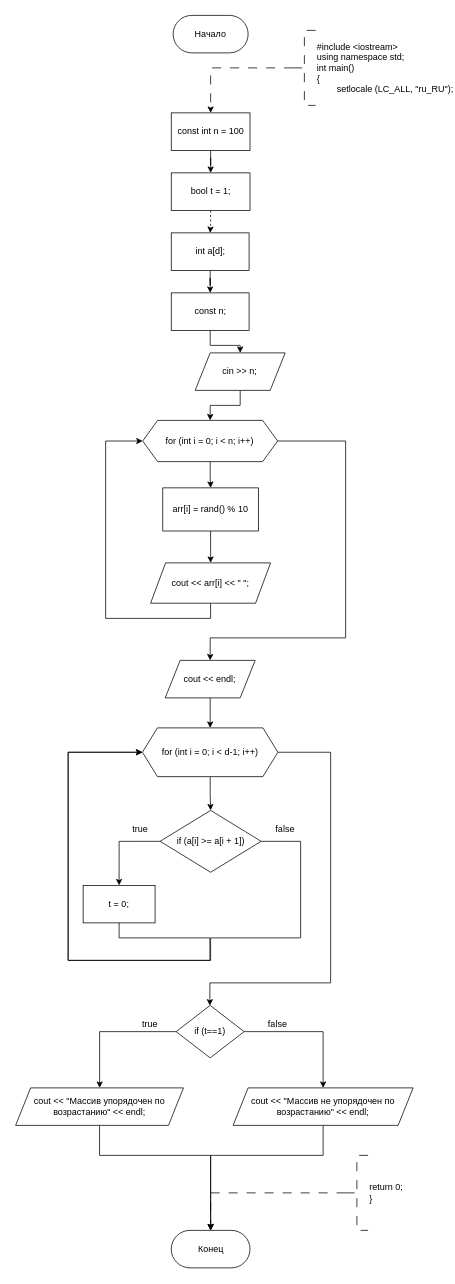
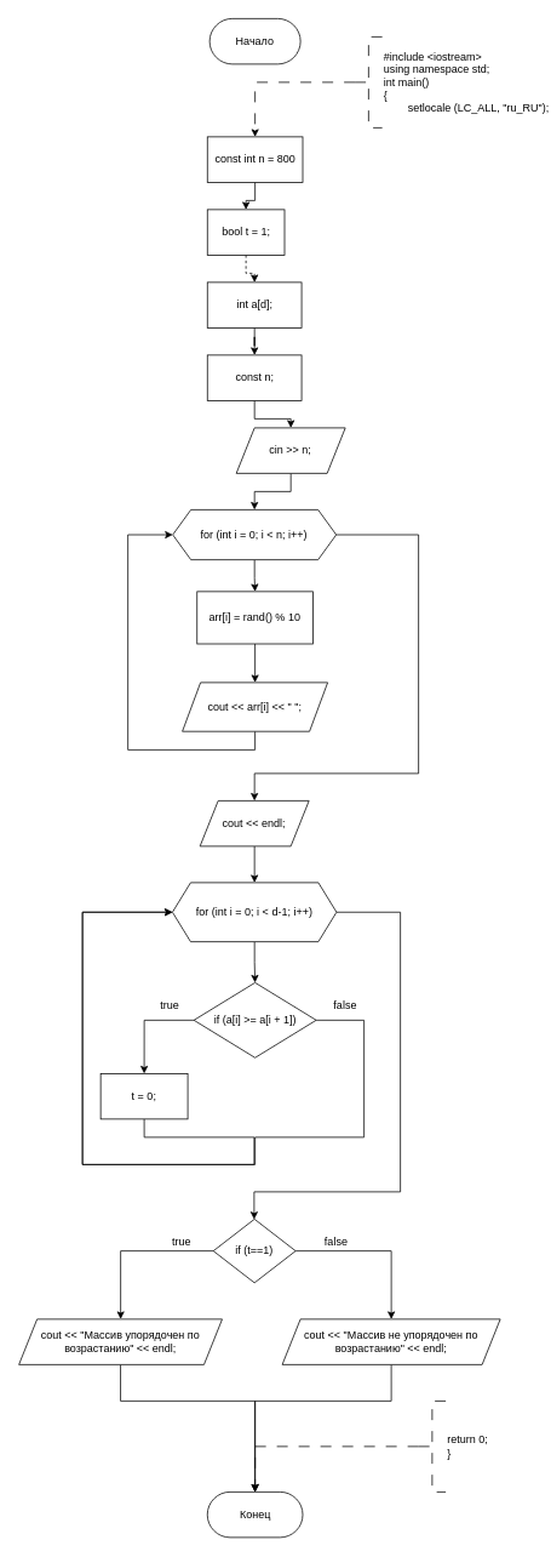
- <mxCell id="6" value="const int n = 100" style="rounded=0;whiteSpace=wrap;html=1;" parent="1" vertex="1"><mxGeometry x="227.5" y="150" width="105" height="50" as="geometry" /></mxCell>
+ <mxCell id="6" value="const int n = 800" style="rounded=0;whiteSpace=wrap;html=1;" parent="1" vertex="1"><mxGeometry x="227.5" y="150" width="105" height="50" as="geometry" /></mxCell>
- <mxCell id="20" value="bool t = 1;" style="rounded=0;whiteSpace=wrap;html=1;" parent="1" vertex="1"><mxGeometry x="227.5" y="230" width="105" height="50" as="geometry" /></mxCell>
+ <mxCell id="20" value="bool t = 1;" style="rounded=0;whiteSpace=wrap;html=1;" parent="1" vertex="1"><mxGeometry x="227.5" y="230" width="85" height="50" as="geometry" /></mxCell>
